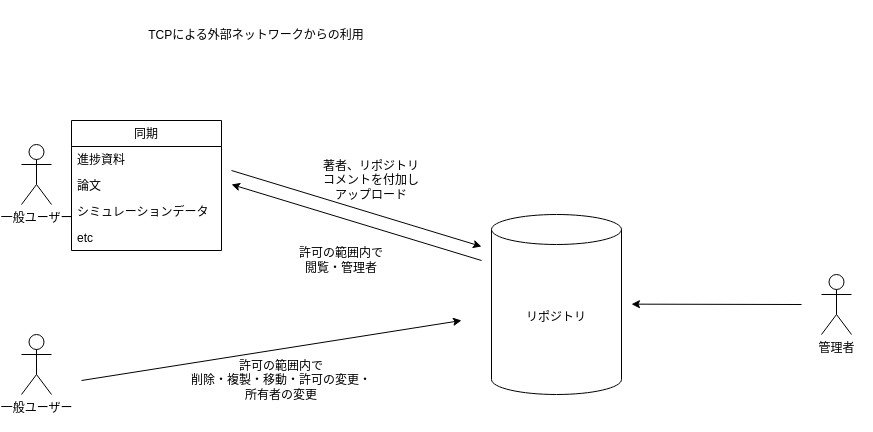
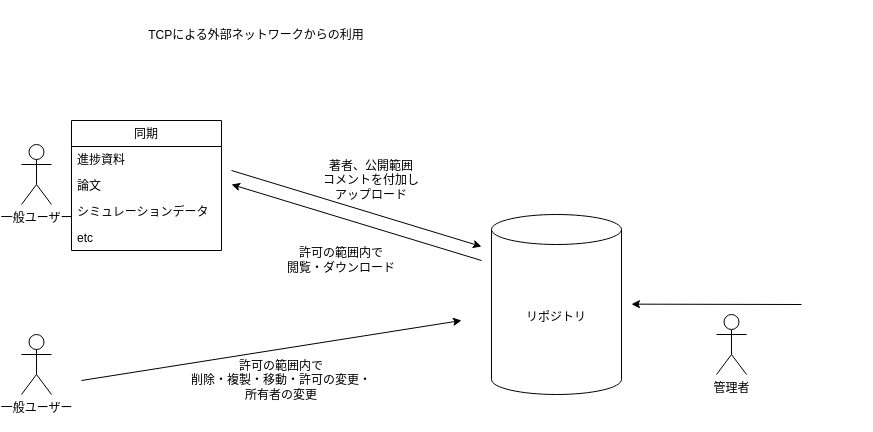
- <mxCell id="5" value="著者、リポジトリ&lt;br&gt;コメントを付加し&lt;br&gt;アップロード" style="text;html=1;strokeColor=none;fillColor=none;align=center;verticalAlign=middle;whiteSpace=wrap;rounded=0;" vertex="1" parent="1"><mxGeometry x="290" y="160" width="160" height="40" as="geometry" /></mxCell>
+ <mxCell id="5" value="著者、公開範囲&lt;br&gt;コメントを付加し&lt;br&gt;アップロード" style="text;html=1;strokeColor=none;fillColor=none;align=center;verticalAlign=middle;whiteSpace=wrap;rounded=0;" vertex="1" parent="1"><mxGeometry x="290" y="160" width="160" height="40" as="geometry" /></mxCell>
- <mxCell id="7" value="許可の範囲内で&lt;br&gt;閲覧・管理者" style="text;html=1;strokeColor=none;fillColor=none;align=center;verticalAlign=middle;whiteSpace=wrap;rounded=0;" vertex="1" parent="1"><mxGeometry x="270" y="240" width="140" height="40" as="geometry" /></mxCell>
+ <mxCell id="7" value="許可の範囲内で&lt;br&gt;閲覧・ダウンロード" style="text;html=1;strokeColor=none;fillColor=none;align=center;verticalAlign=middle;whiteSpace=wrap;rounded=0;" vertex="1" parent="1"><mxGeometry x="270" y="240" width="140" height="40" as="geometry" /></mxCell>
- <mxCell id="16" value="管理者" style="shape=umlActor;verticalLabelPosition=bottom;verticalAlign=top;html=1;outlineConnect=0;" vertex="1" parent="1"><mxGeometry x="820" y="274" width="30" height="60" as="geometry" /></mxCell>
+ <mxCell id="16" value="管理者" style="shape=umlActor;verticalLabelPosition=bottom;verticalAlign=top;html=1;outlineConnect=0;" vertex="1" parent="1"><mxGeometry x="715" y="314" width="30" height="60" as="geometry" /></mxCell>
